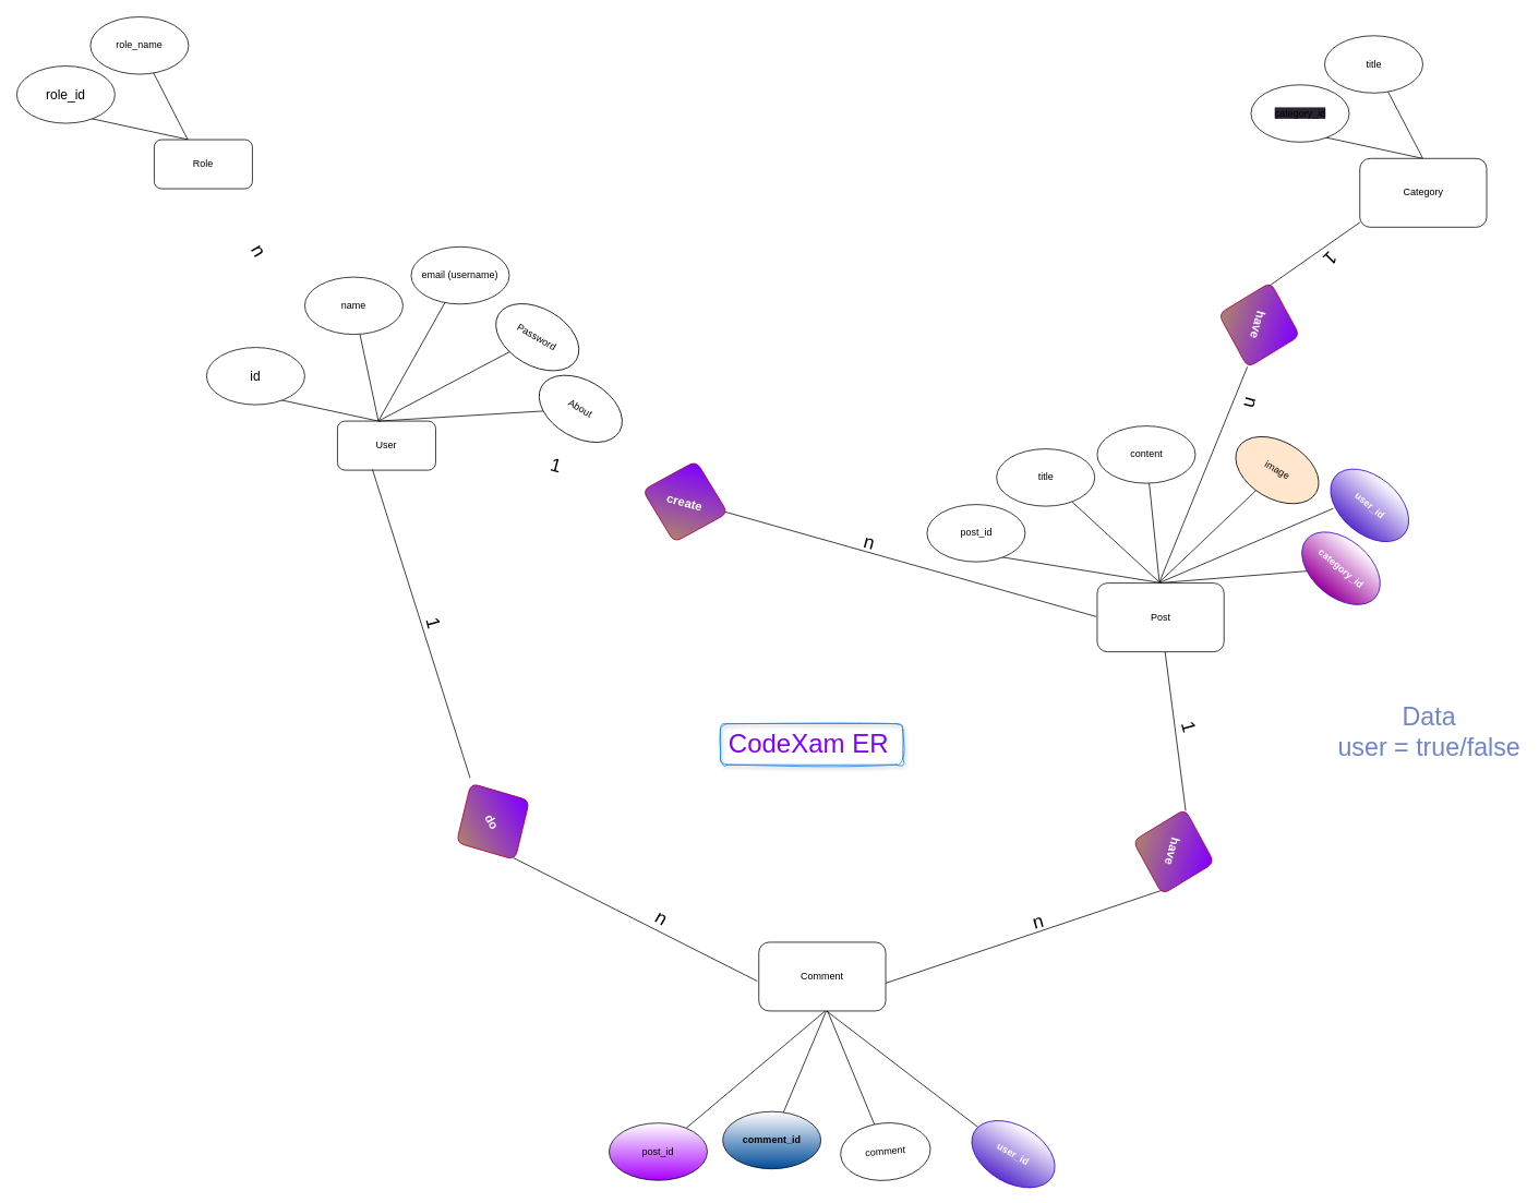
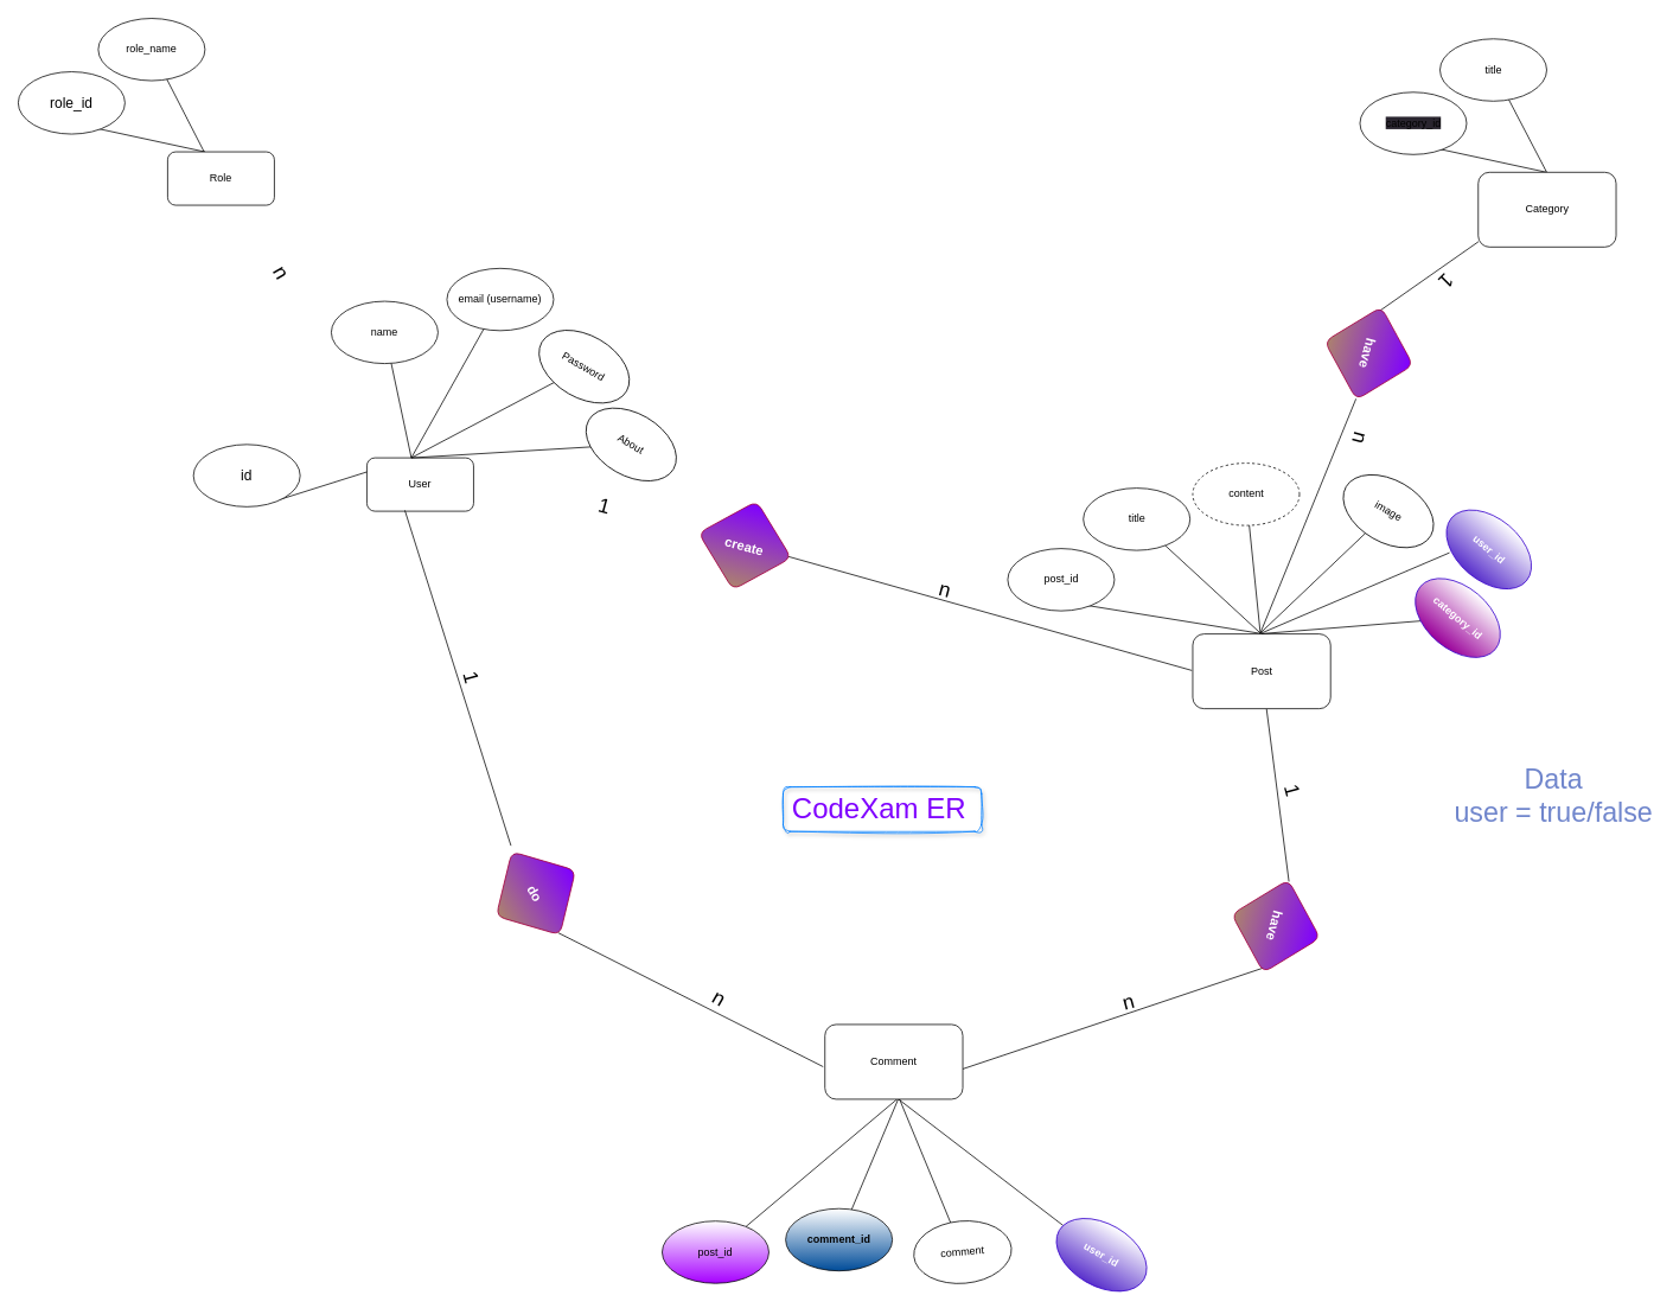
- <mxCell id="3" value="&lt;font style=&quot;font-size: 16px;&quot;&gt;id&lt;/font&gt;" style="ellipse;whiteSpace=wrap;html=1;shadow=0;" parent="1" vertex="1"><mxGeometry x="252" y="424" width="120" height="70" as="geometry" /></mxCell>
+ <mxCell id="3" value="&lt;font style=&quot;font-size: 16px;&quot;&gt;id&lt;/font&gt;" style="ellipse;whiteSpace=wrap;html=1;shadow=0;" parent="1" vertex="1"><mxGeometry x="217" y="499" width="120" height="70" as="geometry" /></mxCell>
- <mxCell id="17" value="content" style="ellipse;whiteSpace=wrap;html=1;" parent="1" vertex="1"><mxGeometry x="1340.54" y="520" width="120" height="70" as="geometry" /></mxCell>
+ <mxCell id="17" value="content" style="ellipse;whiteSpace=wrap;html=1;dashed=1;" parent="1" vertex="1"><mxGeometry x="1340.54" y="520" width="120" height="70" as="geometry" /></mxCell>
- <mxCell id="19" value="image" style="ellipse;whiteSpace=wrap;html=1;rotation=30;fillColor=#ffe6cc;" parent="1" vertex="1"><mxGeometry x="1505.54" y="539" width="110" height="70" as="geometry" /></mxCell>
+ <mxCell id="19" value="image" style="ellipse;whiteSpace=wrap;html=1;rotation=30;" parent="1" vertex="1"><mxGeometry x="1505.54" y="539" width="110" height="70" as="geometry" /></mxCell>
